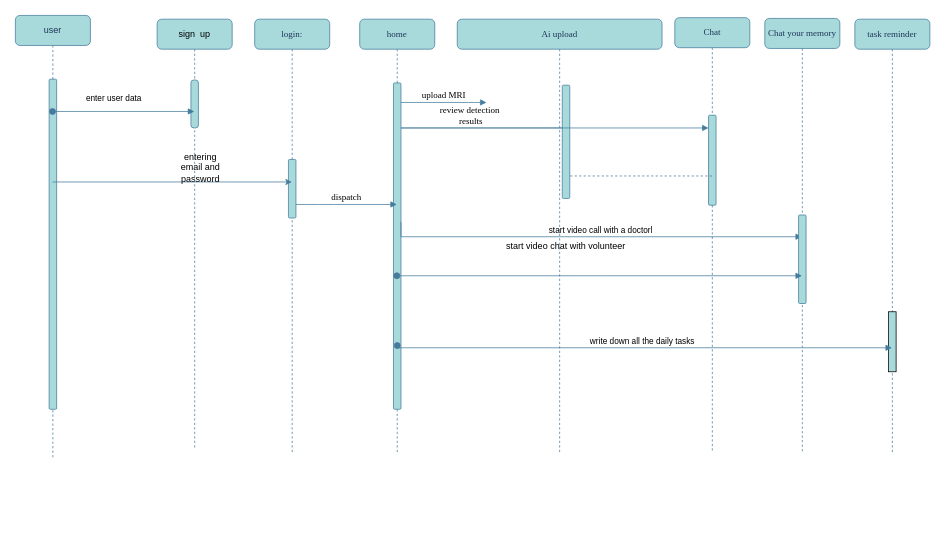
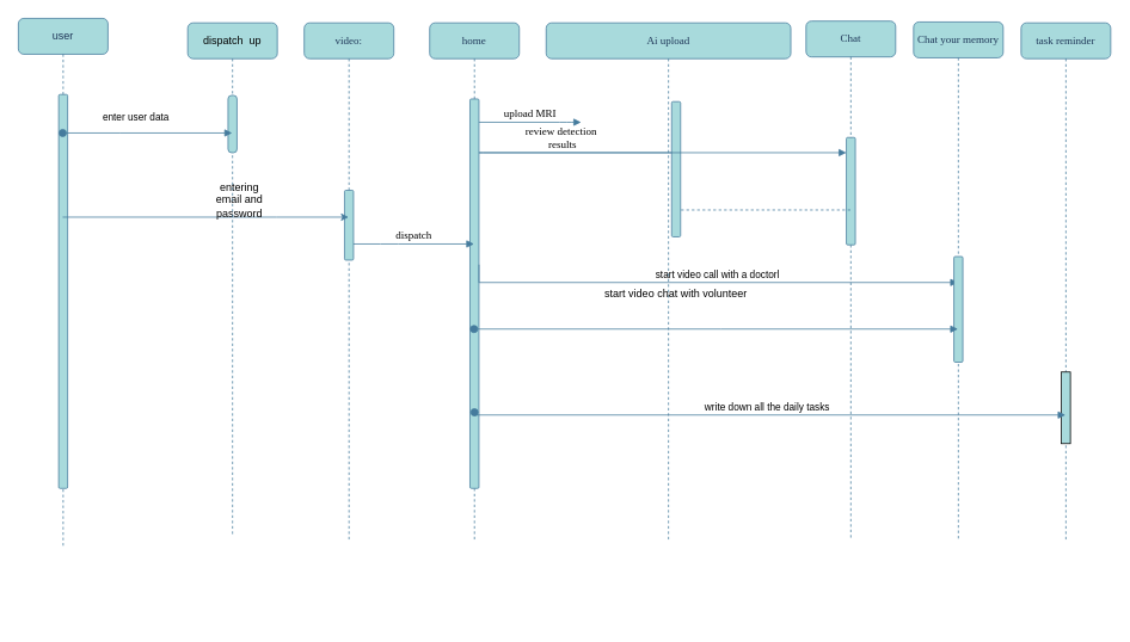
- <mxCell id="24" value="sign&amp;nbsp; up" style="shape=umlLifeline;perimeter=lifelinePerimeter;whiteSpace=wrap;html=1;container=0;dropTarget=0;collapsible=0;recursiveResize=0;outlineConnect=0;portConstraint=eastwest;newEdgeStyle={&quot;edgeStyle&quot;:&quot;elbowEdgeStyle&quot;,&quot;elbow&quot;:&quot;vertical&quot;,&quot;curved&quot;:0,&quot;rounded&quot;:0};rounded=1;fillColor=#A8DADC;strokeColor=#457B9D;" parent="1" vertex="1"><mxGeometry x="209" y="25" width="100" height="572" as="geometry" /></mxCell>
+ <mxCell id="24" value="dispatch&amp;nbsp; up" style="shape=umlLifeline;perimeter=lifelinePerimeter;whiteSpace=wrap;html=1;container=0;dropTarget=0;collapsible=0;recursiveResize=0;outlineConnect=0;portConstraint=eastwest;newEdgeStyle={&quot;edgeStyle&quot;:&quot;elbowEdgeStyle&quot;,&quot;elbow&quot;:&quot;vertical&quot;,&quot;curved&quot;:0,&quot;rounded&quot;:0};rounded=1;fillColor=#A8DADC;strokeColor=#457B9D;" parent="1" vertex="1"><mxGeometry x="209" y="25" width="100" height="572" as="geometry" /></mxCell>
- <mxCell id="14" value="login:" style="shape=umlLifeline;perimeter=lifelinePerimeter;whiteSpace=wrap;html=1;container=1;collapsible=0;recursiveResize=0;outlineConnect=0;rounded=1;shadow=0;comic=0;labelBackgroundColor=none;strokeWidth=1;fontFamily=Verdana;fontSize=12;align=center;fillColor=#A8DADC;strokeColor=#457B9D;fontColor=#1D3557;" parent="1" vertex="1"><mxGeometry x="339" y="25" width="100" height="580" as="geometry" /></mxCell>
+ <mxCell id="14" value="video:" style="shape=umlLifeline;perimeter=lifelinePerimeter;whiteSpace=wrap;html=1;container=1;collapsible=0;recursiveResize=0;outlineConnect=0;rounded=1;shadow=0;comic=0;labelBackgroundColor=none;strokeWidth=1;fontFamily=Verdana;fontSize=12;align=center;fillColor=#A8DADC;strokeColor=#457B9D;fontColor=#1D3557;" parent="1" vertex="1"><mxGeometry x="339" y="25" width="100" height="580" as="geometry" /></mxCell>
